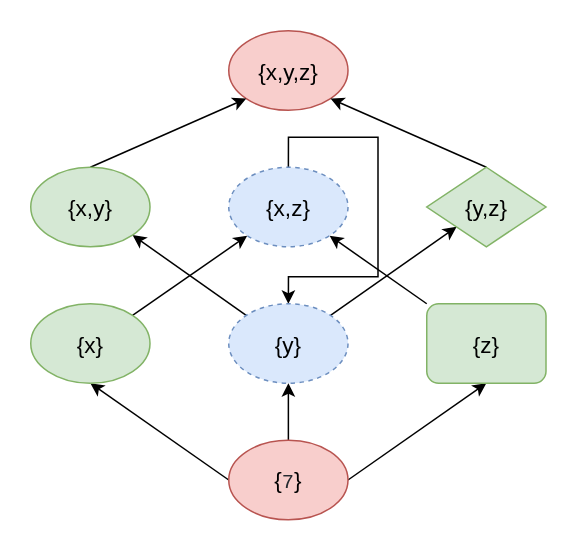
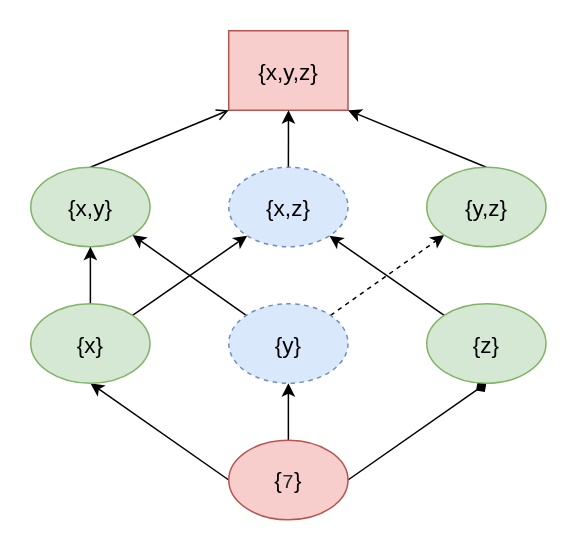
- <mxCell id="2" value="&lt;font style=&quot;font-size: 15px;&quot;&gt;{x,y,z}&lt;/font&gt;" style="ellipse;whiteSpace=wrap;html=1;fillColor=#f8cecc;strokeColor=#b85450;" vertex="1" parent="1"><mxGeometry x="152" y="20" width="79.5" height="53" as="geometry" /></mxCell>
+ <mxCell id="2" value="&lt;font style=&quot;font-size: 15px;&quot;&gt;{x,y,z}&lt;/font&gt;" style="whiteSpace=wrap;html=1;fillColor=#f8cecc;strokeColor=#b85450;rounded=0;" vertex="1" parent="1"><mxGeometry x="152" y="20" width="79.5" height="53" as="geometry" /></mxCell>
- <mxCell id="12" style="rounded=0;orthogonalLoop=1;jettySize=auto;html=1;exitX=0.5;exitY=0;exitDx=0;exitDy=0;entryX=0;entryY=1;entryDx=0;entryDy=0;fontSize=15;" edge="1" parent="1" source="13" target="2"><mxGeometry relative="1" as="geometry" /></mxCell>
+ <mxCell id="12" style="rounded=0;orthogonalLoop=1;jettySize=auto;html=1;exitX=0.5;exitY=0;exitDx=0;exitDy=0;entryX=0;entryY=1;entryDx=0;entryDy=0;fontSize=15;endArrow=open;" edge="1" parent="1" source="13" target="2"><mxGeometry relative="1" as="geometry" /></mxCell>
- <mxCell id="20" value="&lt;font style=&quot;font-size: 15px;&quot;&gt;{y,z}&lt;/font&gt;" style="rhombus;whiteSpace=wrap;html=1;fillColor=#d5e8d4;strokeColor=#82b366;" vertex="1" parent="1"><mxGeometry x="284" y="111" width="79.5" height="53" as="geometry" /></mxCell>
+ <mxCell id="20" value="&lt;font style=&quot;font-size: 15px;&quot;&gt;{y,z}&lt;/font&gt;" style="ellipse;whiteSpace=wrap;html=1;fillColor=#d5e8d4;strokeColor=#82b366;" vertex="1" parent="1"><mxGeometry x="284" y="111" width="79.5" height="53" as="geometry" /></mxCell>
- <mxCell id="3" style="edgeStyle=orthogonalEdgeStyle;rounded=0;orthogonalLoop=1;jettySize=auto;html=1;exitX=0.5;exitY=0;exitDx=0;exitDy=0;fontSize=15;" edge="1" parent="1" source="4" target="7"><mxGeometry relative="1" as="geometry" /></mxCell>
+ <mxCell id="3" style="edgeStyle=orthogonalEdgeStyle;rounded=0;orthogonalLoop=1;jettySize=auto;html=1;exitX=0.5;exitY=0;exitDx=0;exitDy=0;fontSize=15;" edge="1" parent="1" source="4" target="2"><mxGeometry relative="1" as="geometry" /></mxCell>
- <mxCell id="6" style="edgeStyle=none;rounded=0;orthogonalLoop=1;jettySize=auto;html=1;exitX=1;exitY=0;exitDx=0;exitDy=0;entryX=0;entryY=1;entryDx=0;entryDy=0;fontSize=15;" edge="1" parent="1" source="7" target="20"><mxGeometry relative="1" as="geometry" /></mxCell>
+ <mxCell id="6" style="edgeStyle=none;rounded=0;orthogonalLoop=1;jettySize=auto;html=1;exitX=1;exitY=0;exitDx=0;exitDy=0;entryX=0;entryY=1;entryDx=0;entryDy=0;fontSize=15;dashed=1;" edge="1" parent="1" source="7" target="20"><mxGeometry relative="1" as="geometry" /></mxCell>
+ <mxCell id="14" style="edgeStyle=none;rounded=0;orthogonalLoop=1;jettySize=auto;html=1;exitX=0.5;exitY=0;exitDx=0;exitDy=0;entryX=0.5;entryY=1;entryDx=0;entryDy=0;fontSize=15;" edge="1" parent="1" source="16" target="13"><mxGeometry relative="1" as="geometry" /></mxCell>
- <mxCell id="18" value="&lt;font style=&quot;font-size: 15px;&quot;&gt;{z}&lt;/font&gt;" style="whiteSpace=wrap;html=1;fillColor=#d5e8d4;strokeColor=#82b366;rounded=1;" vertex="1" parent="1"><mxGeometry x="284" y="202" width="79.5" height="53" as="geometry" /></mxCell>
+ <mxCell id="18" value="&lt;font style=&quot;font-size: 15px;&quot;&gt;{z}&lt;/font&gt;" style="ellipse;whiteSpace=wrap;html=1;fillColor=#d5e8d4;strokeColor=#82b366;" vertex="1" parent="1"><mxGeometry x="284" y="202" width="79.5" height="53" as="geometry" /></mxCell>
- <mxCell id="10" style="edgeStyle=none;rounded=0;orthogonalLoop=1;jettySize=auto;html=1;exitX=1;exitY=0.5;exitDx=0;exitDy=0;entryX=0.5;entryY=1;entryDx=0;entryDy=0;fontSize=15;" edge="1" parent="1" source="11" target="18"><mxGeometry relative="1" as="geometry" /></mxCell>
+ <mxCell id="10" style="edgeStyle=none;rounded=0;orthogonalLoop=1;jettySize=auto;html=1;exitX=1;exitY=0.5;exitDx=0;exitDy=0;entryX=0.5;entryY=1;entryDx=0;entryDy=0;fontSize=15;endArrow=diamond;" edge="1" parent="1" source="11" target="18"><mxGeometry relative="1" as="geometry" /></mxCell>
